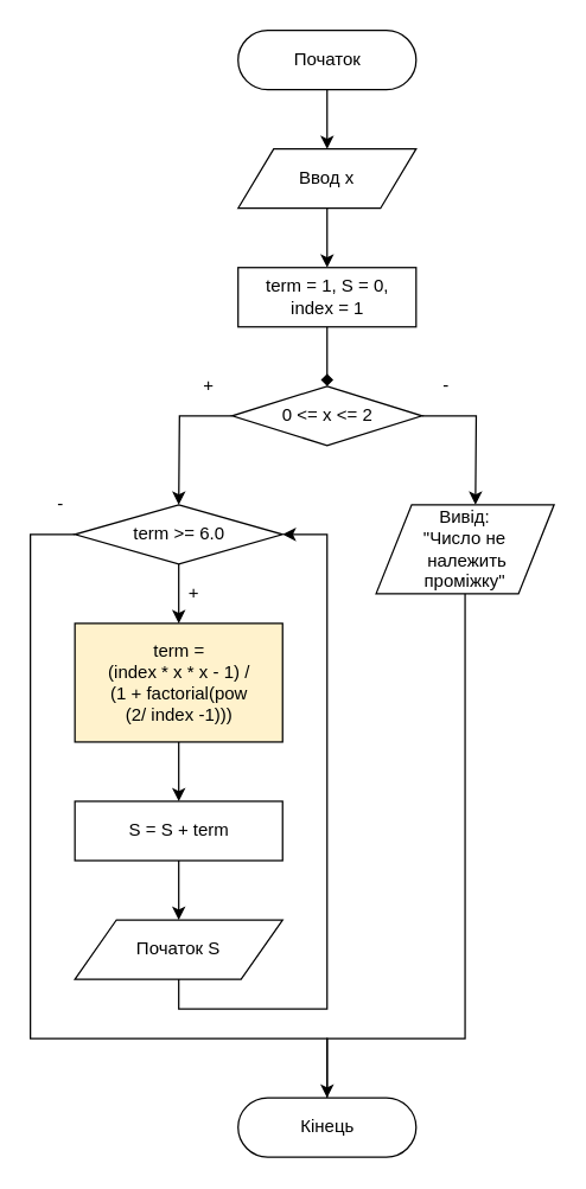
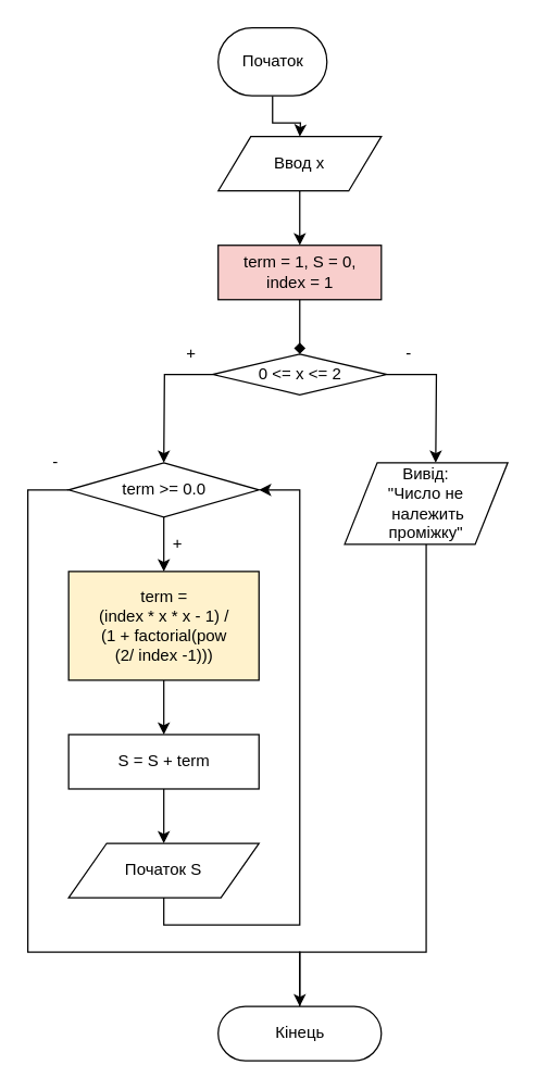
- <mxCell id="3" value="Початок" style="html=1;dashed=0;whitespace=wrap;shape=mxgraph.dfd.start" parent="1" vertex="1"><mxGeometry x="160" y="20" width="120" height="40" as="geometry" /></mxCell>
+ <mxCell id="3" value="Початок" style="html=1;dashed=0;whitespace=wrap;shape=mxgraph.dfd.start" parent="1" vertex="1"><mxGeometry x="160" y="20" width="80" height="50" as="geometry" /></mxCell>
- <mxCell id="22" value="term = 1, S = 0,&lt;br&gt;index = 1" style="html=1;dashed=0;whitespace=wrap;" parent="1" vertex="1"><mxGeometry x="160" y="180" width="120" height="40" as="geometry" /></mxCell>
+ <mxCell id="22" value="term = 1, S = 0,&lt;br&gt;index = 1" style="html=1;dashed=0;whitespace=wrap;fillColor=#f8cecc;" parent="1" vertex="1"><mxGeometry x="160" y="180" width="120" height="40" as="geometry" /></mxCell>
- <mxCell id="8" value="0 &amp;lt;= x &amp;lt;= 2" style="shape=rhombus;html=1;dashed=0;whitespace=wrap;perimeter=rhombusPerimeter;" parent="1" vertex="1"><mxGeometry x="156" y="260" width="128" height="40" as="geometry" /></mxCell>
+ <mxCell id="8" value="0 &amp;lt;= x &amp;lt;= 2" style="shape=rhombus;html=1;dashed=0;whitespace=wrap;perimeter=rhombusPerimeter;" parent="1" vertex="1"><mxGeometry x="156" y="260" width="128" height="30" as="geometry" /></mxCell>
- <mxCell id="14" value="term &amp;gt;= 6.0" style="shape=rhombus;html=1;dashed=0;whitespace=wrap;perimeter=rhombusPerimeter;" parent="1" vertex="1"><mxGeometry x="50" y="340" width="140" height="40" as="geometry" /></mxCell>
+ <mxCell id="14" value="term &amp;gt;= 0.0" style="shape=rhombus;html=1;dashed=0;whitespace=wrap;perimeter=rhombusPerimeter;" parent="1" vertex="1"><mxGeometry x="50" y="340" width="140" height="40" as="geometry" /></mxCell>
